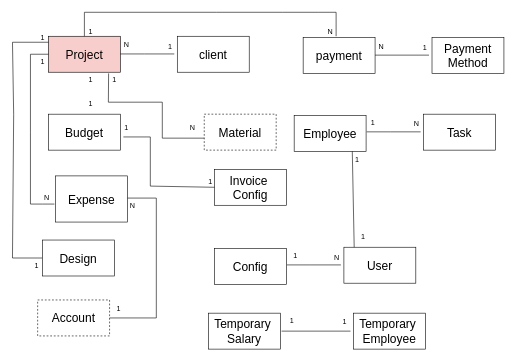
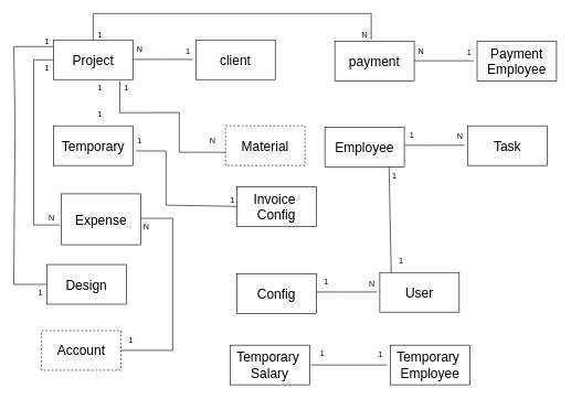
- <mxCell id="2" value="&lt;font style=&quot;font-size: 20px;&quot;&gt;Project&lt;/font&gt;" style="rounded=0;whiteSpace=wrap;html=1;fillColor=#f8cecc;" vertex="1" parent="1"><mxGeometry x="80" y="60" width="120" height="60" as="geometry" /></mxCell>
+ <mxCell id="2" value="&lt;font style=&quot;font-size: 20px;&quot;&gt;Project&lt;/font&gt;" style="rounded=0;whiteSpace=wrap;html=1;" vertex="1" parent="1"><mxGeometry x="80" y="60" width="120" height="60" as="geometry" /></mxCell>
- <mxCell id="12" value="&lt;font style=&quot;font-size: 20px;&quot;&gt;Payment&lt;/font&gt;&lt;div&gt;&lt;font style=&quot;font-size: 20px;&quot;&gt;Method&lt;/font&gt;&lt;/div&gt;" style="rounded=0;whiteSpace=wrap;html=1;" vertex="1" parent="1"><mxGeometry x="720" y="62" width="120" height="60" as="geometry" /></mxCell>
+ <mxCell id="12" value="&lt;font style=&quot;font-size: 20px;&quot;&gt;Payment&lt;/font&gt;&lt;div&gt;&lt;font style=&quot;font-size: 20px;&quot;&gt;Employee&lt;/font&gt;&lt;/div&gt;" style="rounded=0;whiteSpace=wrap;html=1;" vertex="1" parent="1"><mxGeometry x="720" y="62" width="120" height="60" as="geometry" /></mxCell>
- <mxCell id="5" value="&lt;font style=&quot;font-size: 20px;&quot;&gt;Budget&lt;/font&gt;" style="rounded=0;whiteSpace=wrap;html=1;" vertex="1" parent="1"><mxGeometry x="80" y="190" width="120" height="60" as="geometry" /></mxCell>
+ <mxCell id="5" value="&lt;font style=&quot;font-size: 20px;&quot;&gt;Temporary&lt;/font&gt;" style="rounded=0;whiteSpace=wrap;html=1;" vertex="1" parent="1"><mxGeometry x="80" y="190" width="120" height="60" as="geometry" /></mxCell>
